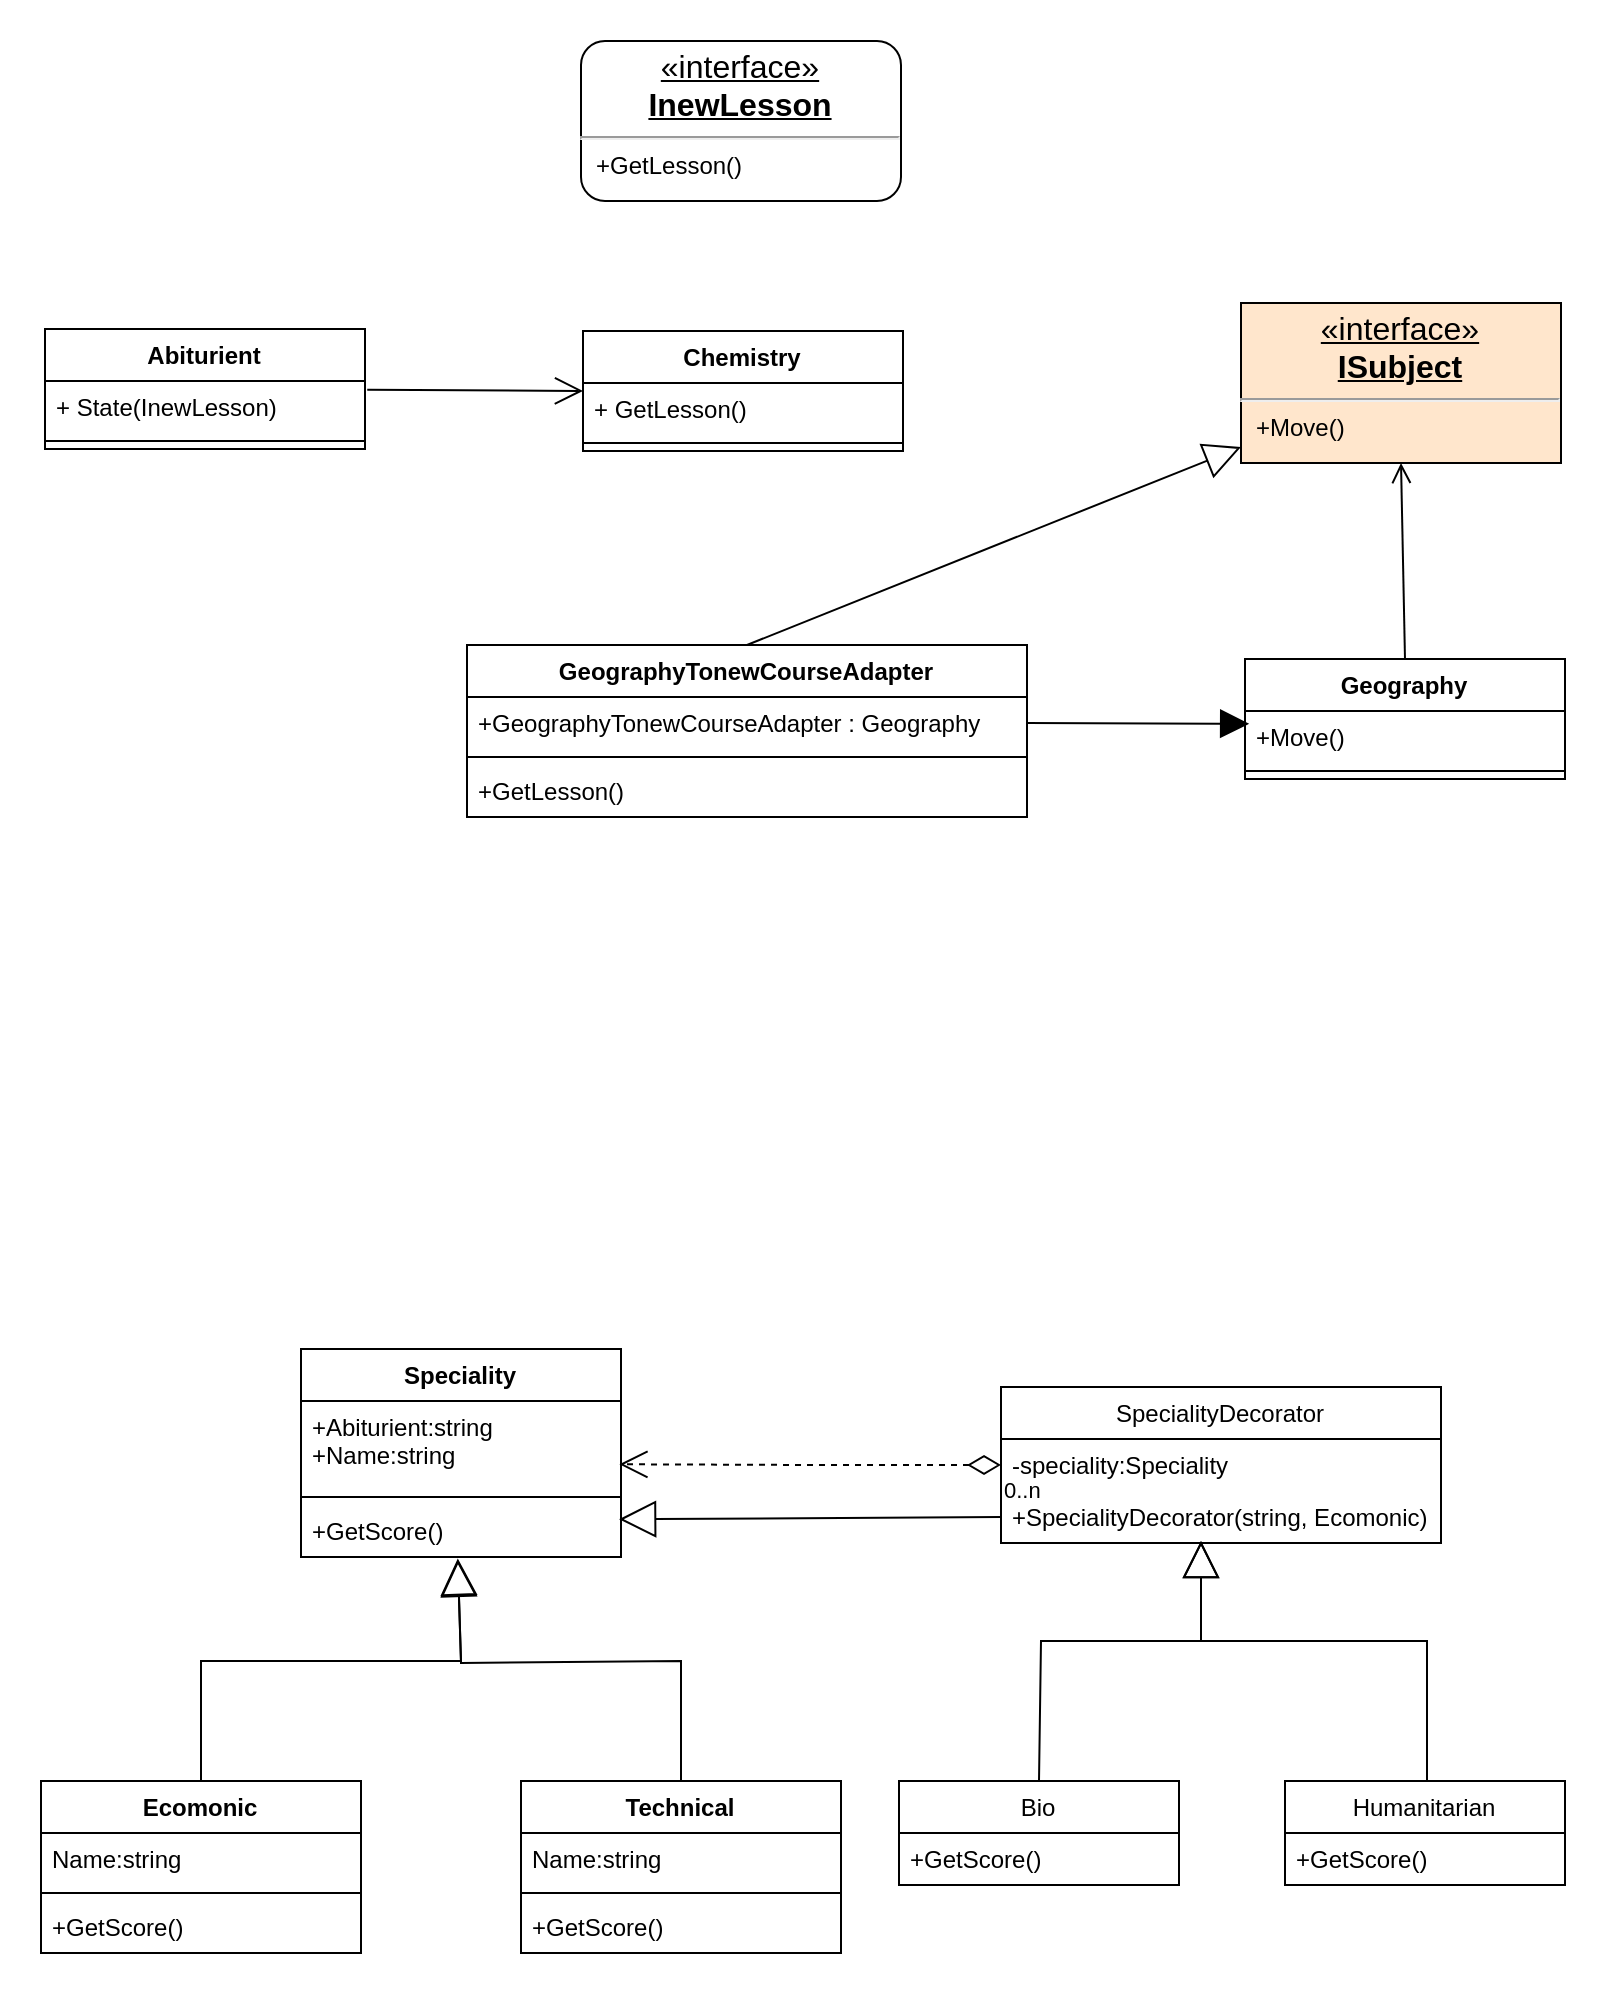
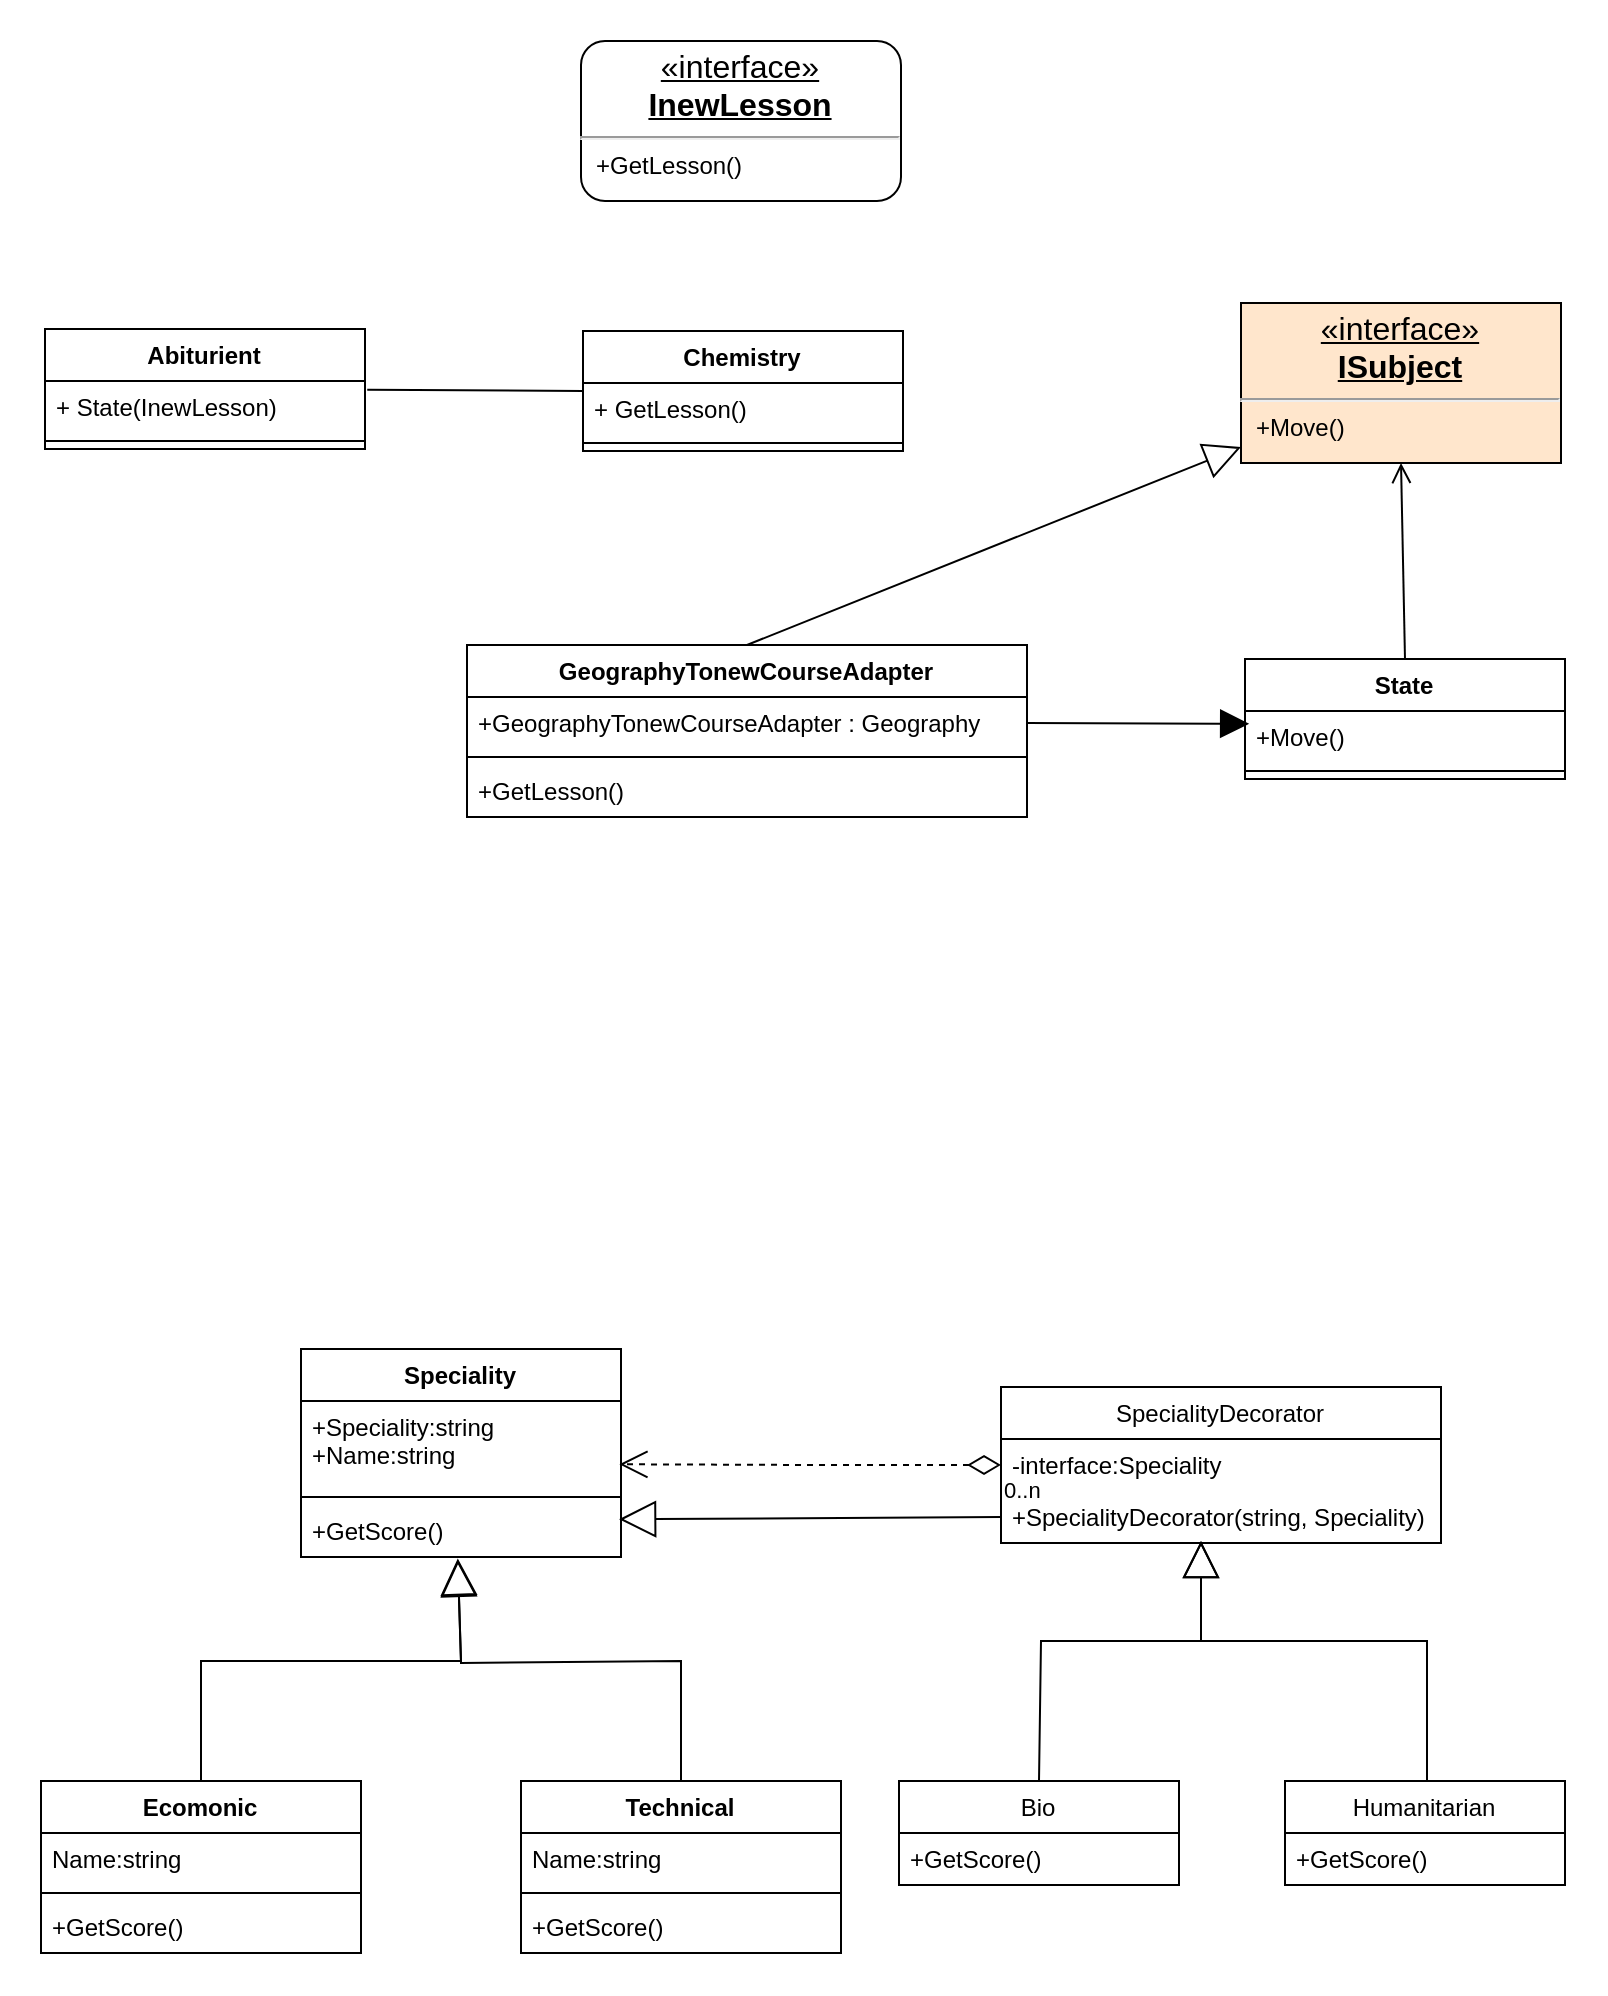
- <mxCell id="20" value="" style="endArrow=open;endFill=1;endSize=12;html=1;rounded=0;exitX=1.007;exitY=0.169;exitDx=0;exitDy=0;exitPerimeter=0;entryX=0;entryY=0.5;entryDx=0;entryDy=0;" edge="1" parent="1" source="7" target="3"><mxGeometry width="160" relative="1" as="geometry"><mxPoint x="180" y="310" as="sourcePoint" /><mxPoint x="340" y="310" as="targetPoint" /></mxGeometry></mxCell>
+ <mxCell id="20" value="" style="endArrow=none;endFill=1;endSize=12;html=1;rounded=0;exitX=1.007;exitY=0.169;exitDx=0;exitDy=0;exitPerimeter=0;entryX=0;entryY=0.5;entryDx=0;entryDy=0;" edge="1" parent="1" source="7" target="3"><mxGeometry width="160" relative="1" as="geometry"><mxPoint x="180" y="310" as="sourcePoint" /><mxPoint x="340" y="310" as="targetPoint" /></mxGeometry></mxCell>
- <mxCell id="13" value="Geography" style="swimlane;fontStyle=1;align=center;verticalAlign=top;childLayout=stackLayout;horizontal=1;startSize=26;horizontalStack=0;resizeParent=1;resizeParentMax=0;resizeLast=0;collapsible=1;marginBottom=0;" vertex="1" parent="1"><mxGeometry x="622" y="329" width="160" height="60" as="geometry" /></mxCell>
+ <mxCell id="13" value="State" style="swimlane;fontStyle=1;align=center;verticalAlign=top;childLayout=stackLayout;horizontal=1;startSize=26;horizontalStack=0;resizeParent=1;resizeParentMax=0;resizeLast=0;collapsible=1;marginBottom=0;" vertex="1" parent="1"><mxGeometry x="622" y="329" width="160" height="60" as="geometry" /></mxCell>
- <mxCell id="22" value="+Abiturient:string&#10;+Name:string" style="text;strokeColor=none;fillColor=none;align=left;verticalAlign=top;spacingLeft=4;spacingRight=4;overflow=hidden;rotatable=0;points=[[0,0.5],[1,0.5]];portConstraint=eastwest;" vertex="1" parent="21"><mxGeometry y="26" width="160" height="44" as="geometry" /></mxCell>
+ <mxCell id="22" value="+Speciality:string&#10;+Name:string" style="text;strokeColor=none;fillColor=none;align=left;verticalAlign=top;spacingLeft=4;spacingRight=4;overflow=hidden;rotatable=0;points=[[0,0.5],[1,0.5]];portConstraint=eastwest;" vertex="1" parent="21"><mxGeometry y="26" width="160" height="44" as="geometry" /></mxCell>
- <mxCell id="26" value="-speciality:Speciality" style="text;strokeColor=none;fillColor=none;align=left;verticalAlign=top;spacingLeft=4;spacingRight=4;overflow=hidden;rotatable=0;points=[[0,0.5],[1,0.5]];portConstraint=eastwest;" vertex="1" parent="25"><mxGeometry y="26" width="220" height="26" as="geometry" /></mxCell>
+ <mxCell id="26" value="-interface:Speciality" style="text;strokeColor=none;fillColor=none;align=left;verticalAlign=top;spacingLeft=4;spacingRight=4;overflow=hidden;rotatable=0;points=[[0,0.5],[1,0.5]];portConstraint=eastwest;" vertex="1" parent="25"><mxGeometry y="26" width="220" height="26" as="geometry" /></mxCell>
- <mxCell id="27" value="+SpecialityDecorator(string, Ecomonic)" style="text;strokeColor=none;fillColor=none;align=left;verticalAlign=top;spacingLeft=4;spacingRight=4;overflow=hidden;rotatable=0;points=[[0,0.5],[1,0.5]];portConstraint=eastwest;" vertex="1" parent="25"><mxGeometry y="52" width="220" height="26" as="geometry" /></mxCell>
+ <mxCell id="27" value="+SpecialityDecorator(string, Speciality)" style="text;strokeColor=none;fillColor=none;align=left;verticalAlign=top;spacingLeft=4;spacingRight=4;overflow=hidden;rotatable=0;points=[[0,0.5],[1,0.5]];portConstraint=eastwest;" vertex="1" parent="25"><mxGeometry y="52" width="220" height="26" as="geometry" /></mxCell>
